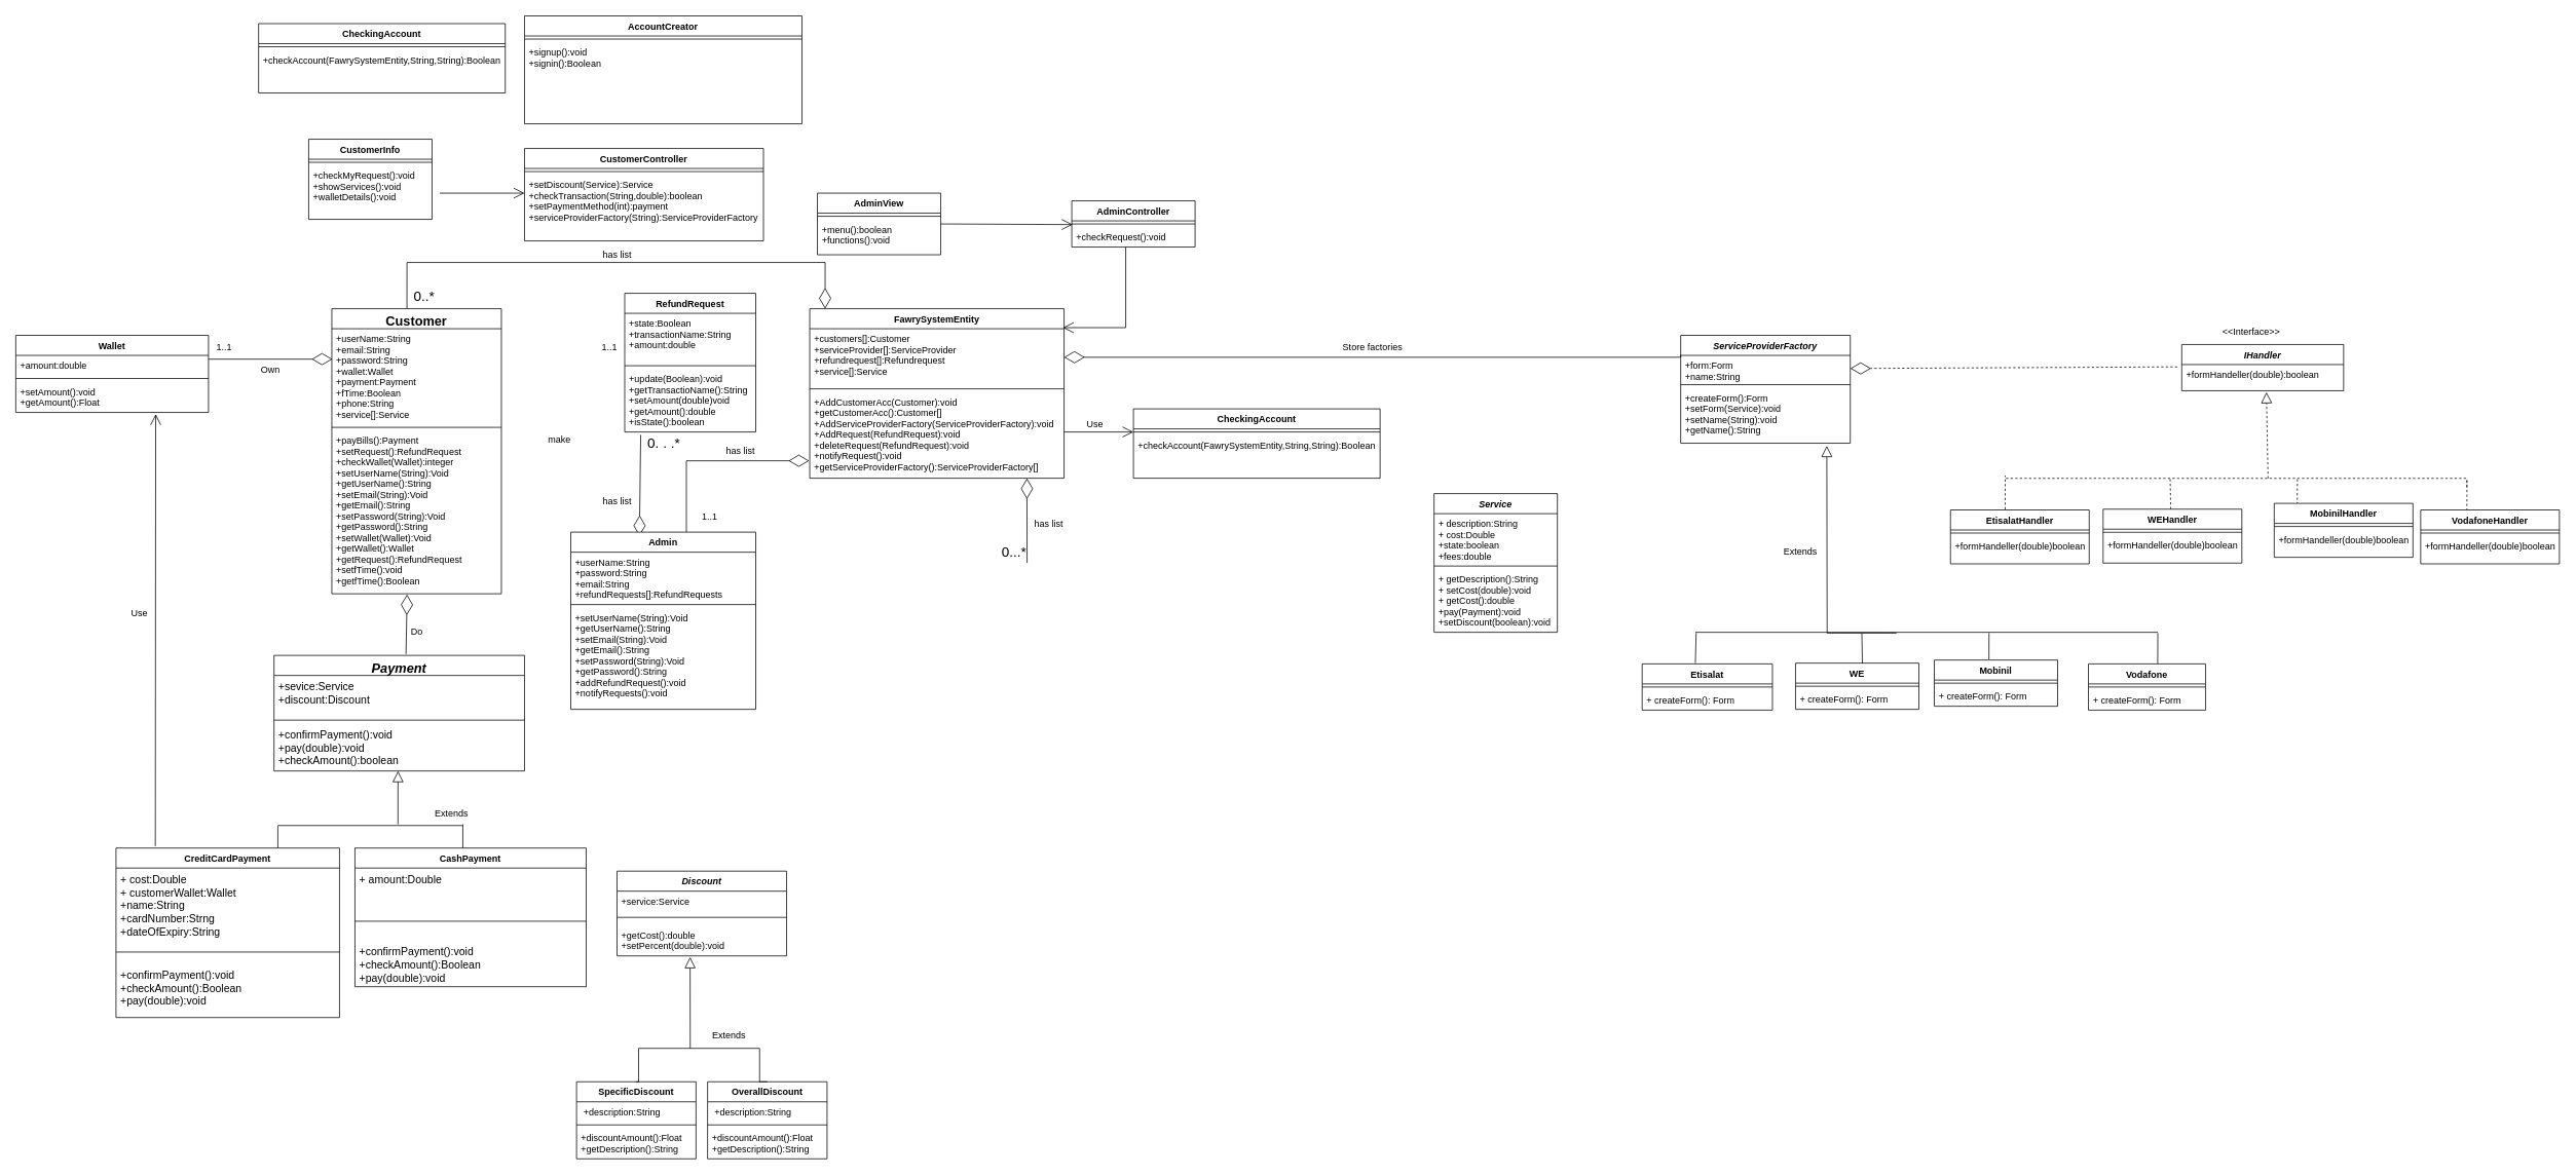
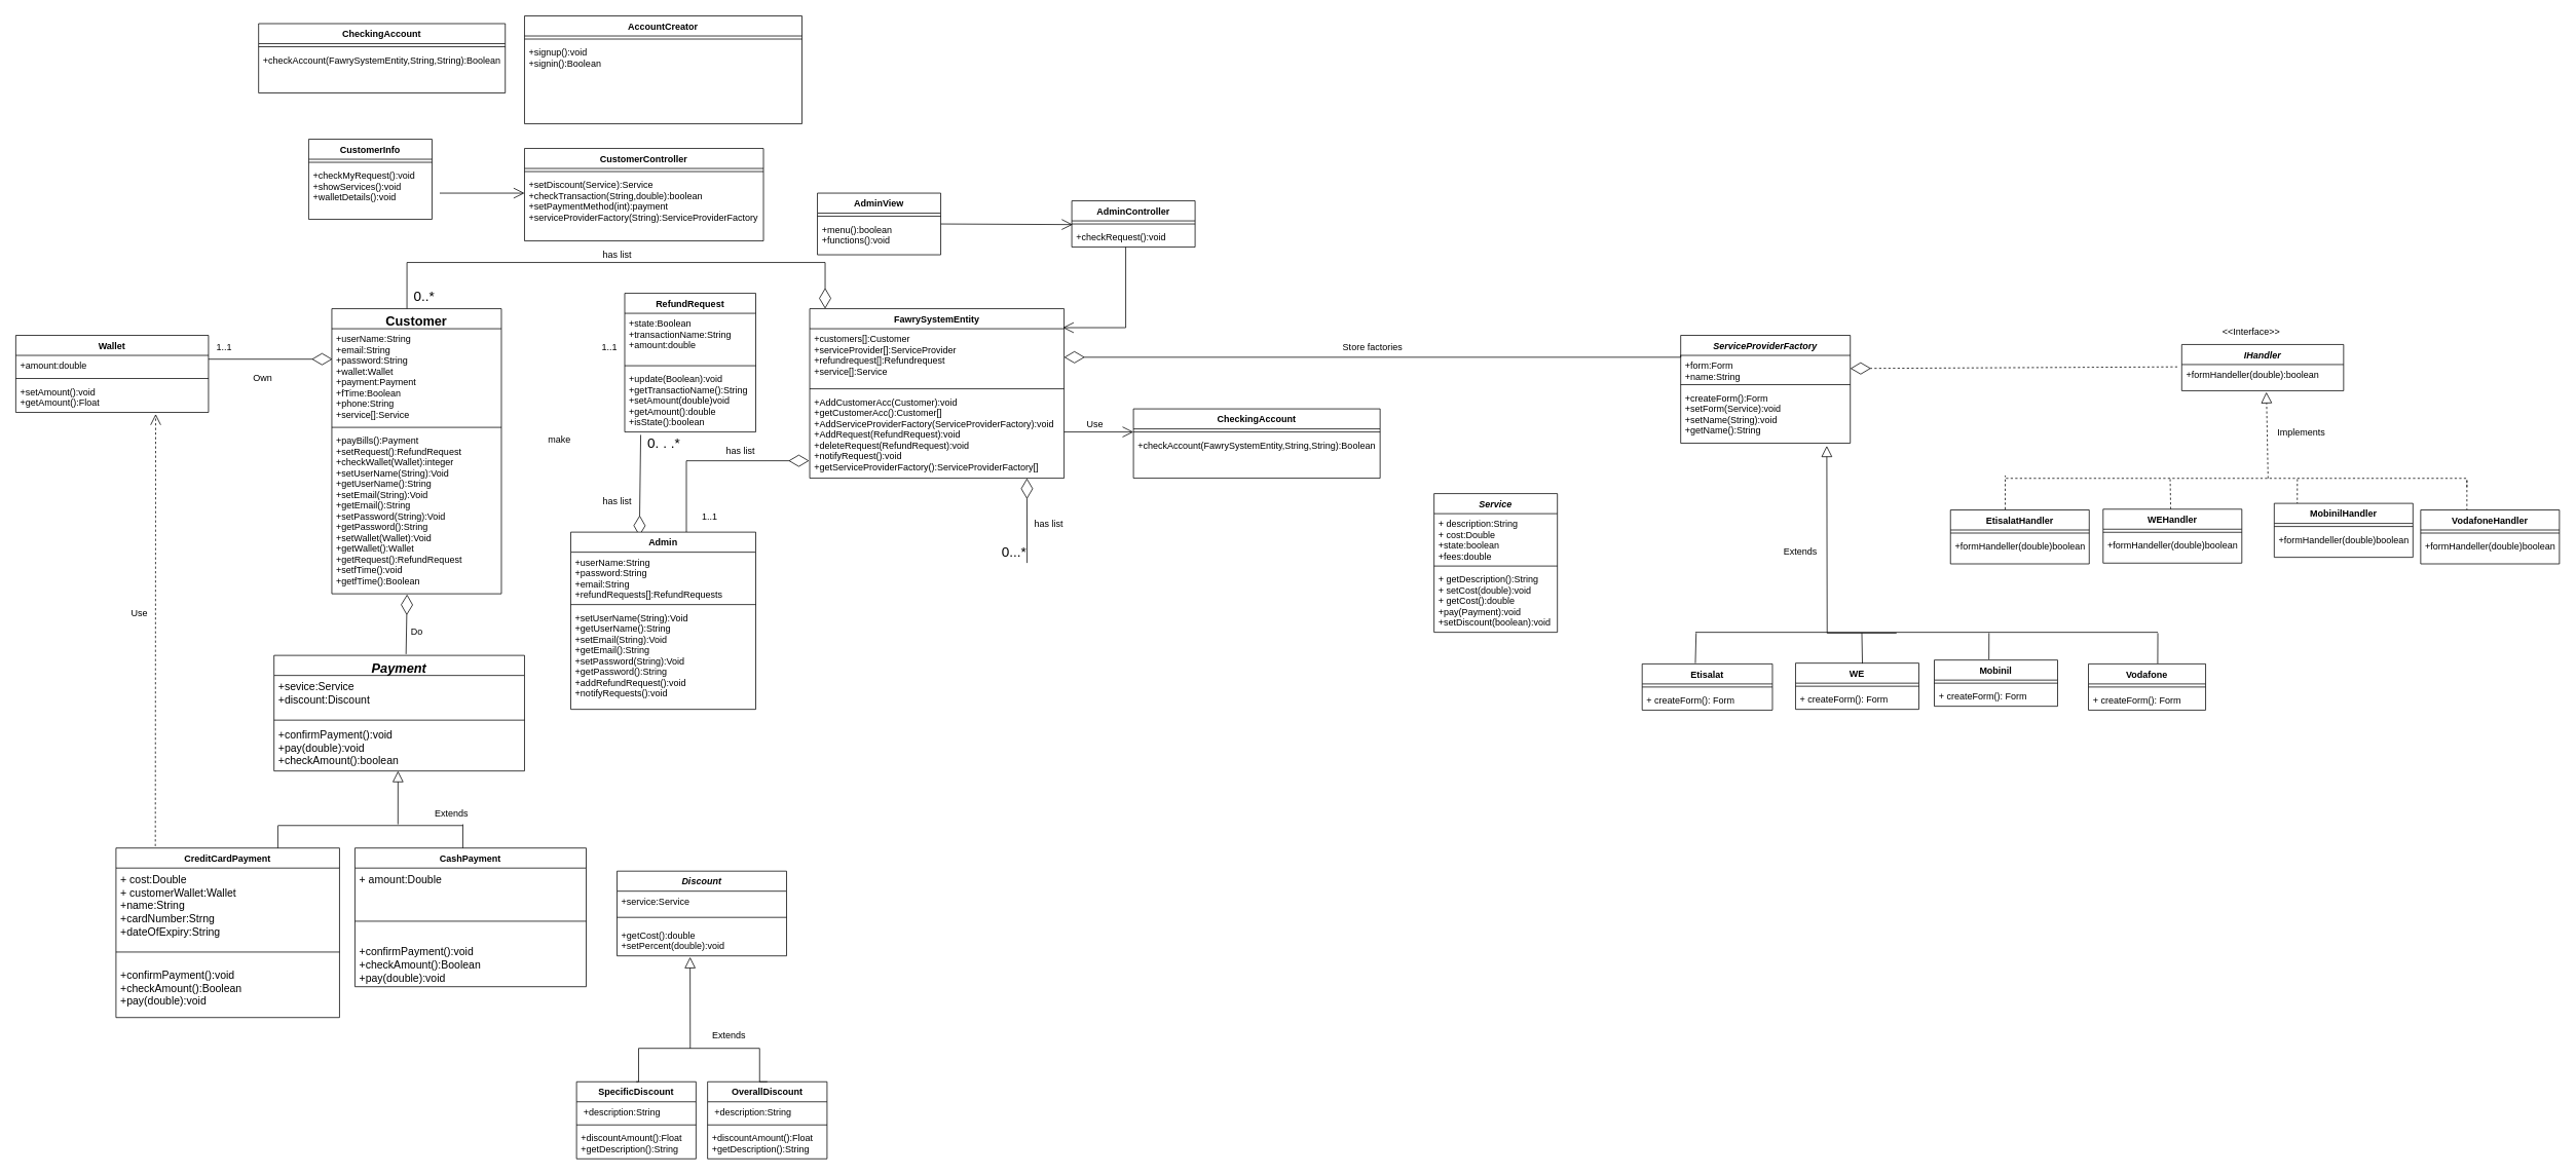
- <mxCell id="112" value="Own" style="text;html=1;align=center;verticalAlign=middle;resizable=0;points=[];autosize=1;strokeColor=none;fillColor=none;" parent="1" vertex="1"><mxGeometry x="325" y="465" width="50" height="30" as="geometry" /></mxCell>
+ <mxCell id="112" value="Own" style="text;html=1;align=center;verticalAlign=middle;resizable=0;points=[];autosize=1;strokeColor=none;fillColor=none;" parent="1" vertex="1"><mxGeometry x="315" y="475" width="50" height="30" as="geometry" /></mxCell>
+ <mxCell id="141" value="Implements" style="text;html=1;align=center;verticalAlign=middle;resizable=0;points=[];autosize=1;strokeColor=none;fillColor=none;" vertex="1" parent="1"><mxGeometry x="2940" y="546.49" width="90" height="30" as="geometry" /></mxCell>
- <mxCell id="57" value="" style="endArrow=open;endFill=1;endSize=12;html=1;rounded=0;entryX=0.726;entryY=1.054;entryDx=0;entryDy=0;entryPerimeter=0;exitX=0.176;exitY=-0.011;exitDx=0;exitDy=0;exitPerimeter=0;" parent="1" source="7" target="5" edge="1"><mxGeometry width="160" relative="1" as="geometry"><mxPoint x="200" y="1100" as="sourcePoint" /><mxPoint x="330" y="840" as="targetPoint" /></mxGeometry></mxCell>
+ <mxCell id="57" value="" style="endArrow=open;endFill=1;endSize=12;html=1;rounded=0;entryX=0.726;entryY=1.054;entryDx=0;entryDy=0;entryPerimeter=0;exitX=0.176;exitY=-0.011;exitDx=0;exitDy=0;exitPerimeter=0;dashed=1;" parent="1" source="7" target="5" edge="1"><mxGeometry width="160" relative="1" as="geometry"><mxPoint x="200" y="1100" as="sourcePoint" /><mxPoint x="330" y="840" as="targetPoint" /></mxGeometry></mxCell>
